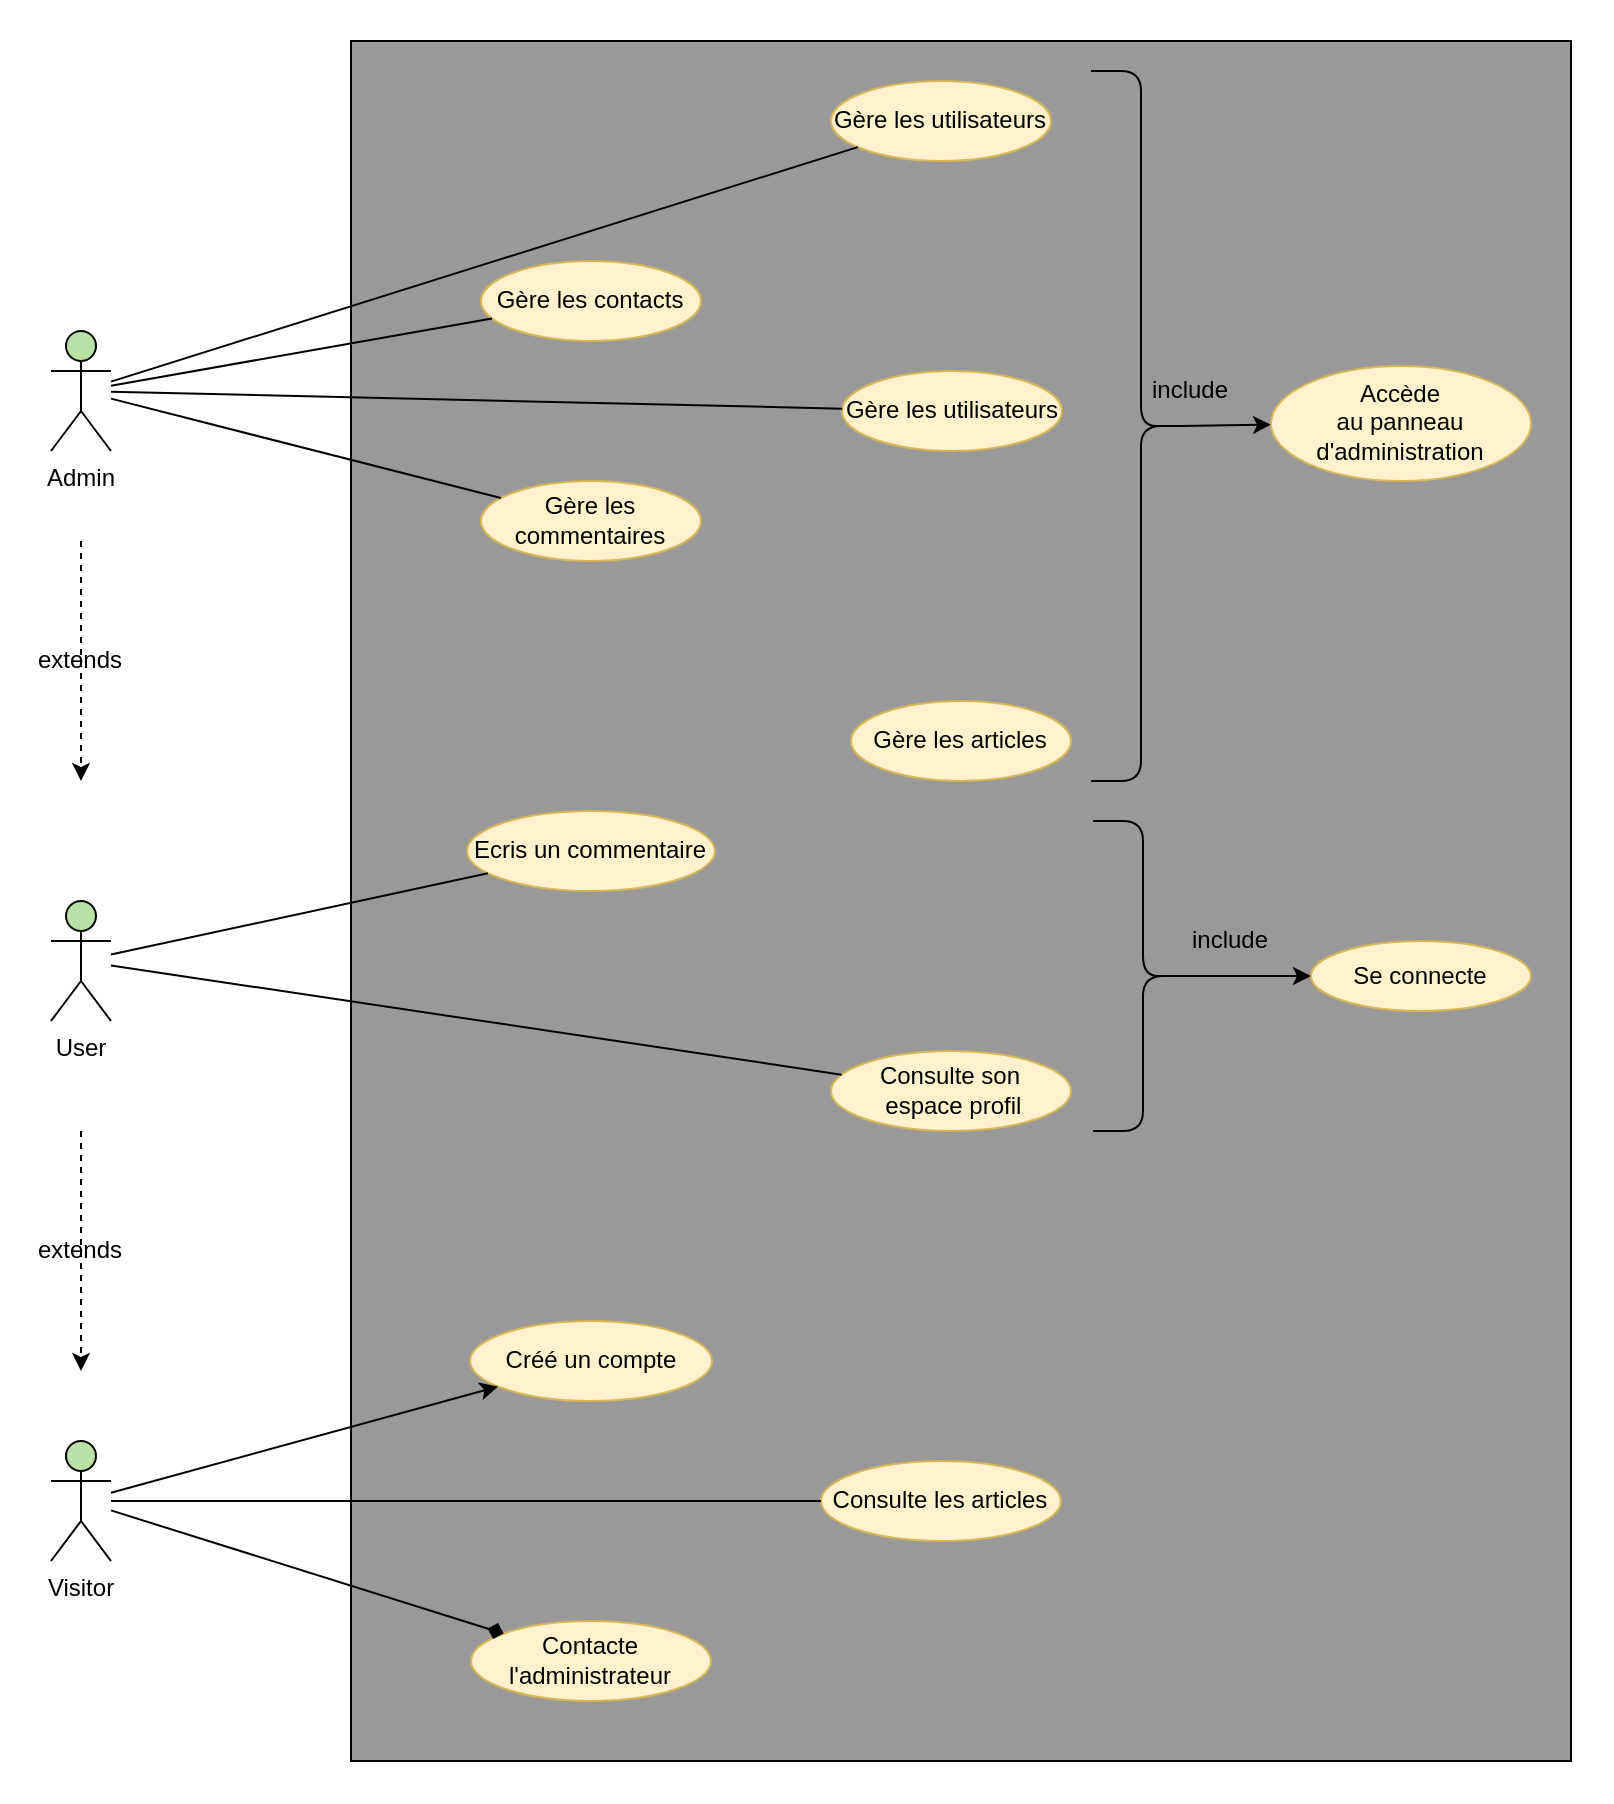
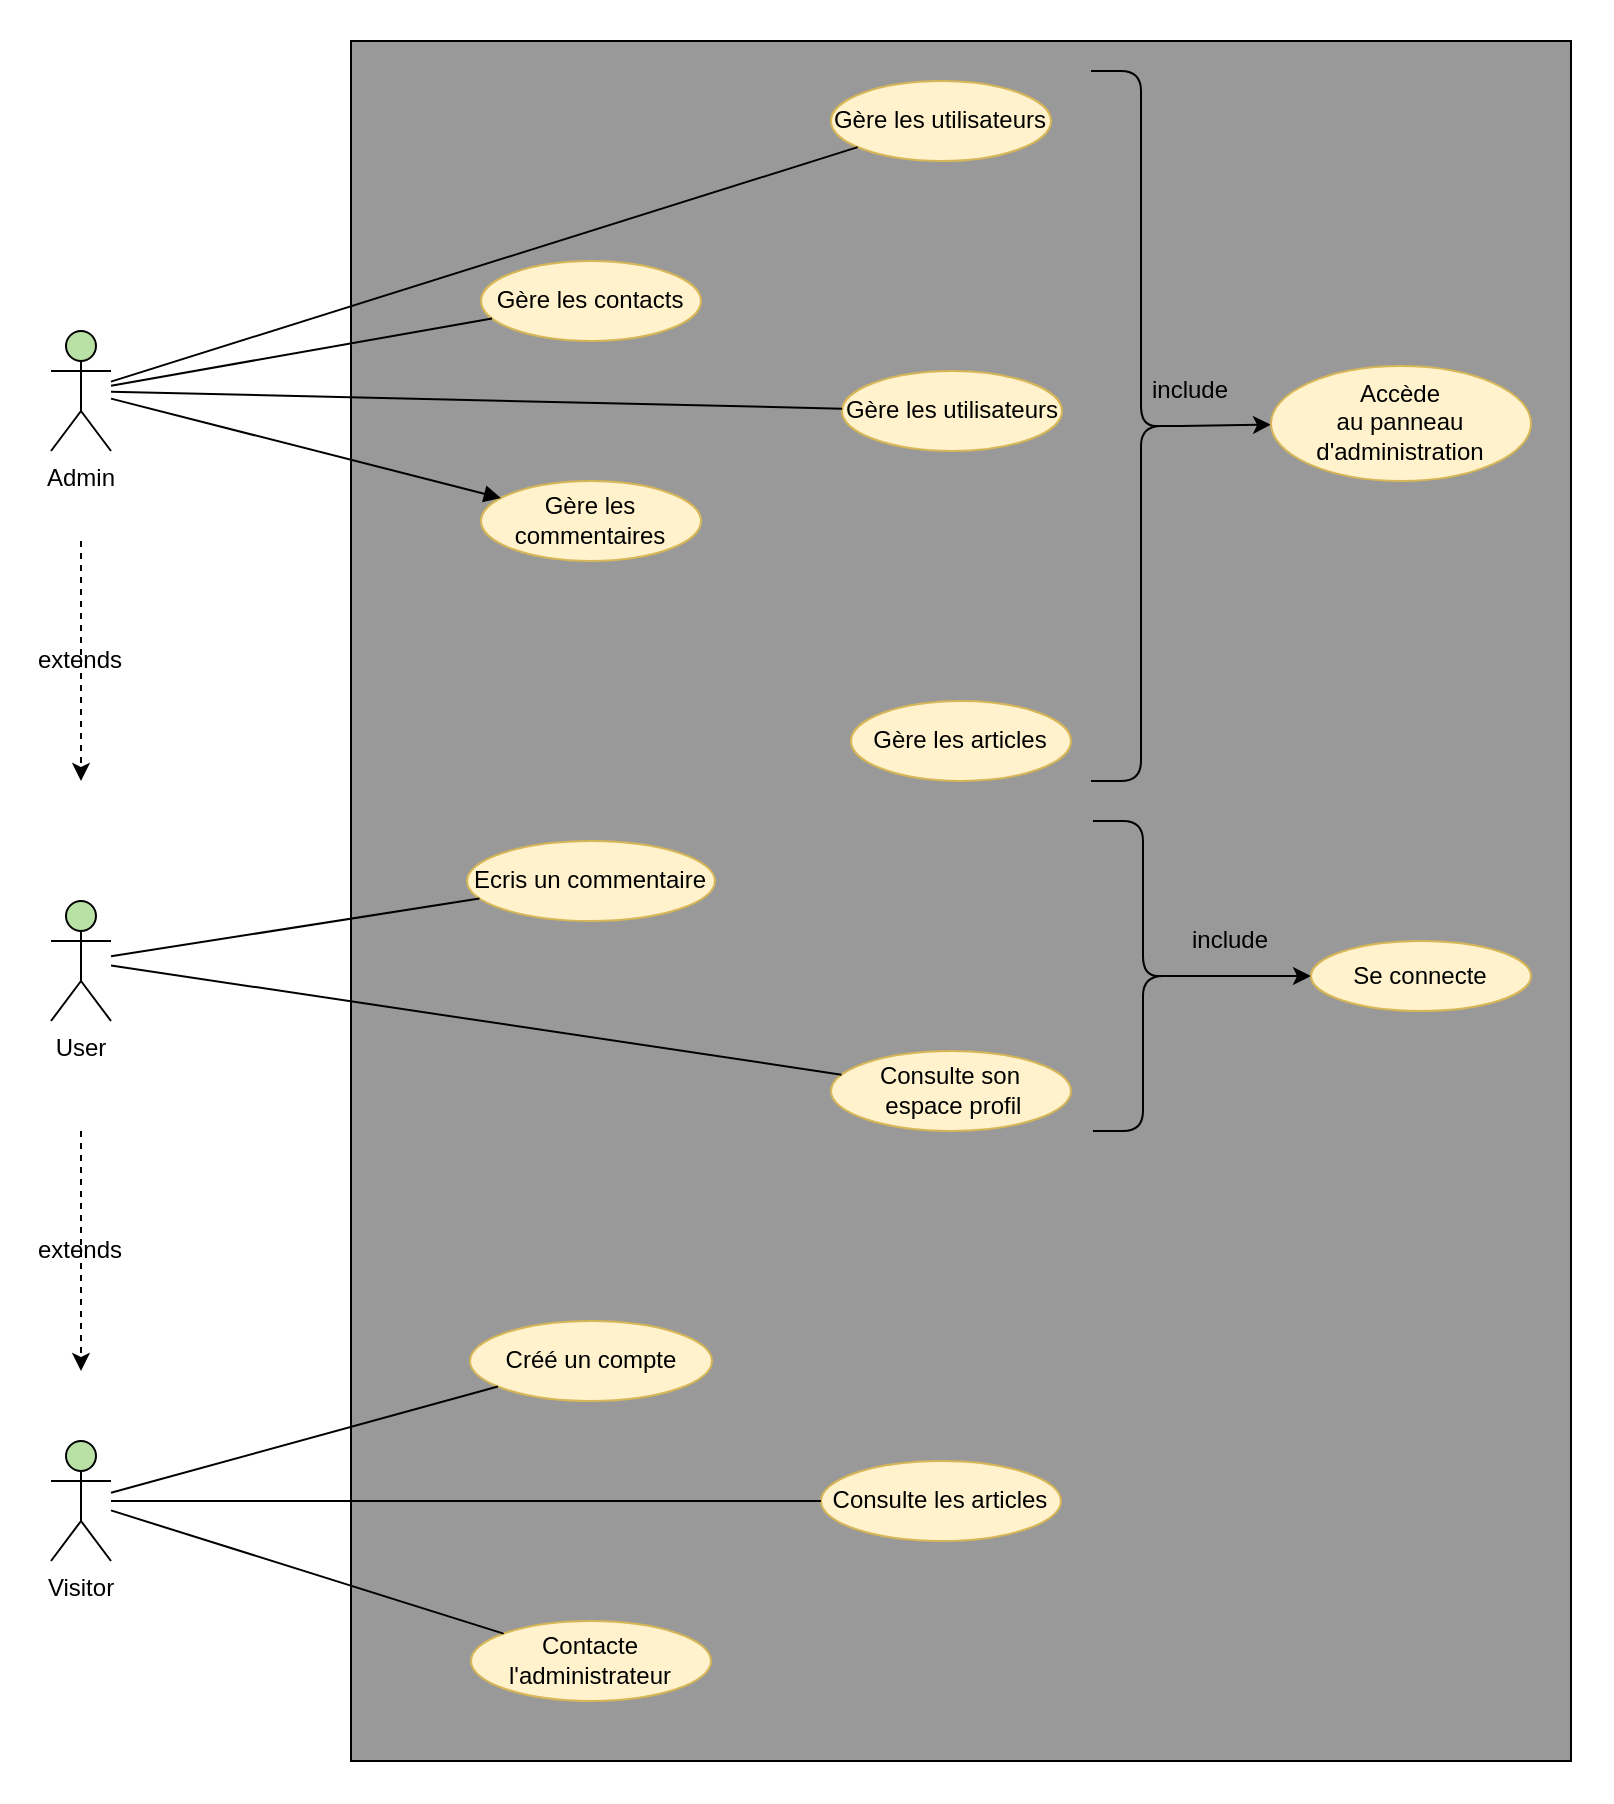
- <mxCell id="20" value="" style="endArrow=none;html=1;" edge="1" parent="1" source="4" target="17"><mxGeometry width="50" height="50" relative="1" as="geometry"><mxPoint x="75" y="219.305" as="sourcePoint" /><mxPoint x="452.347" y="327.6" as="targetPoint" /></mxGeometry></mxCell>
+ <mxCell id="20" value="" style="endArrow=block;html=1;" edge="1" parent="1" source="4" target="17"><mxGeometry width="50" height="50" relative="1" as="geometry"><mxPoint x="75" y="219.305" as="sourcePoint" /><mxPoint x="452.347" y="327.6" as="targetPoint" /></mxGeometry></mxCell>
- <mxCell id="13" value="Ecris un commentaire" style="ellipse;whiteSpace=wrap;html=1;fillColor=#fff2cc;strokeColor=#d6b656;" vertex="1" parent="1"><mxGeometry x="233" y="405" width="124" height="40" as="geometry" /></mxCell>
+ <mxCell id="13" value="Ecris un commentaire" style="ellipse;whiteSpace=wrap;html=1;fillColor=#fff2cc;strokeColor=#d6b656;" vertex="1" parent="1"><mxGeometry x="233" y="420" width="124" height="40" as="geometry" /></mxCell>
- <mxCell id="12" value="" style="endArrow=classic;html=1;" edge="1" parent="1" source="6" target="9"><mxGeometry width="50" height="50" relative="1" as="geometry"><mxPoint x="85" y="1031.398" as="sourcePoint" /><mxPoint x="318.848" y="897.291" as="targetPoint" /></mxGeometry></mxCell>
+ <mxCell id="12" value="" style="endArrow=none;html=1;" edge="1" parent="1" source="6" target="9"><mxGeometry width="50" height="50" relative="1" as="geometry"><mxPoint x="85" y="1031.398" as="sourcePoint" /><mxPoint x="318.848" y="897.291" as="targetPoint" /></mxGeometry></mxCell>
- <mxCell id="11" value="" style="endArrow=diamond;html=1;" edge="1" parent="1" source="6" target="8"><mxGeometry width="50" height="50" relative="1" as="geometry"><mxPoint x="75" y="1021.398" as="sourcePoint" /><mxPoint x="308.848" y="887.291" as="targetPoint" /></mxGeometry></mxCell>
+ <mxCell id="11" value="" style="endArrow=none;html=1;" edge="1" parent="1" source="6" target="8"><mxGeometry width="50" height="50" relative="1" as="geometry"><mxPoint x="75" y="1021.398" as="sourcePoint" /><mxPoint x="308.848" y="887.291" as="targetPoint" /></mxGeometry></mxCell>
